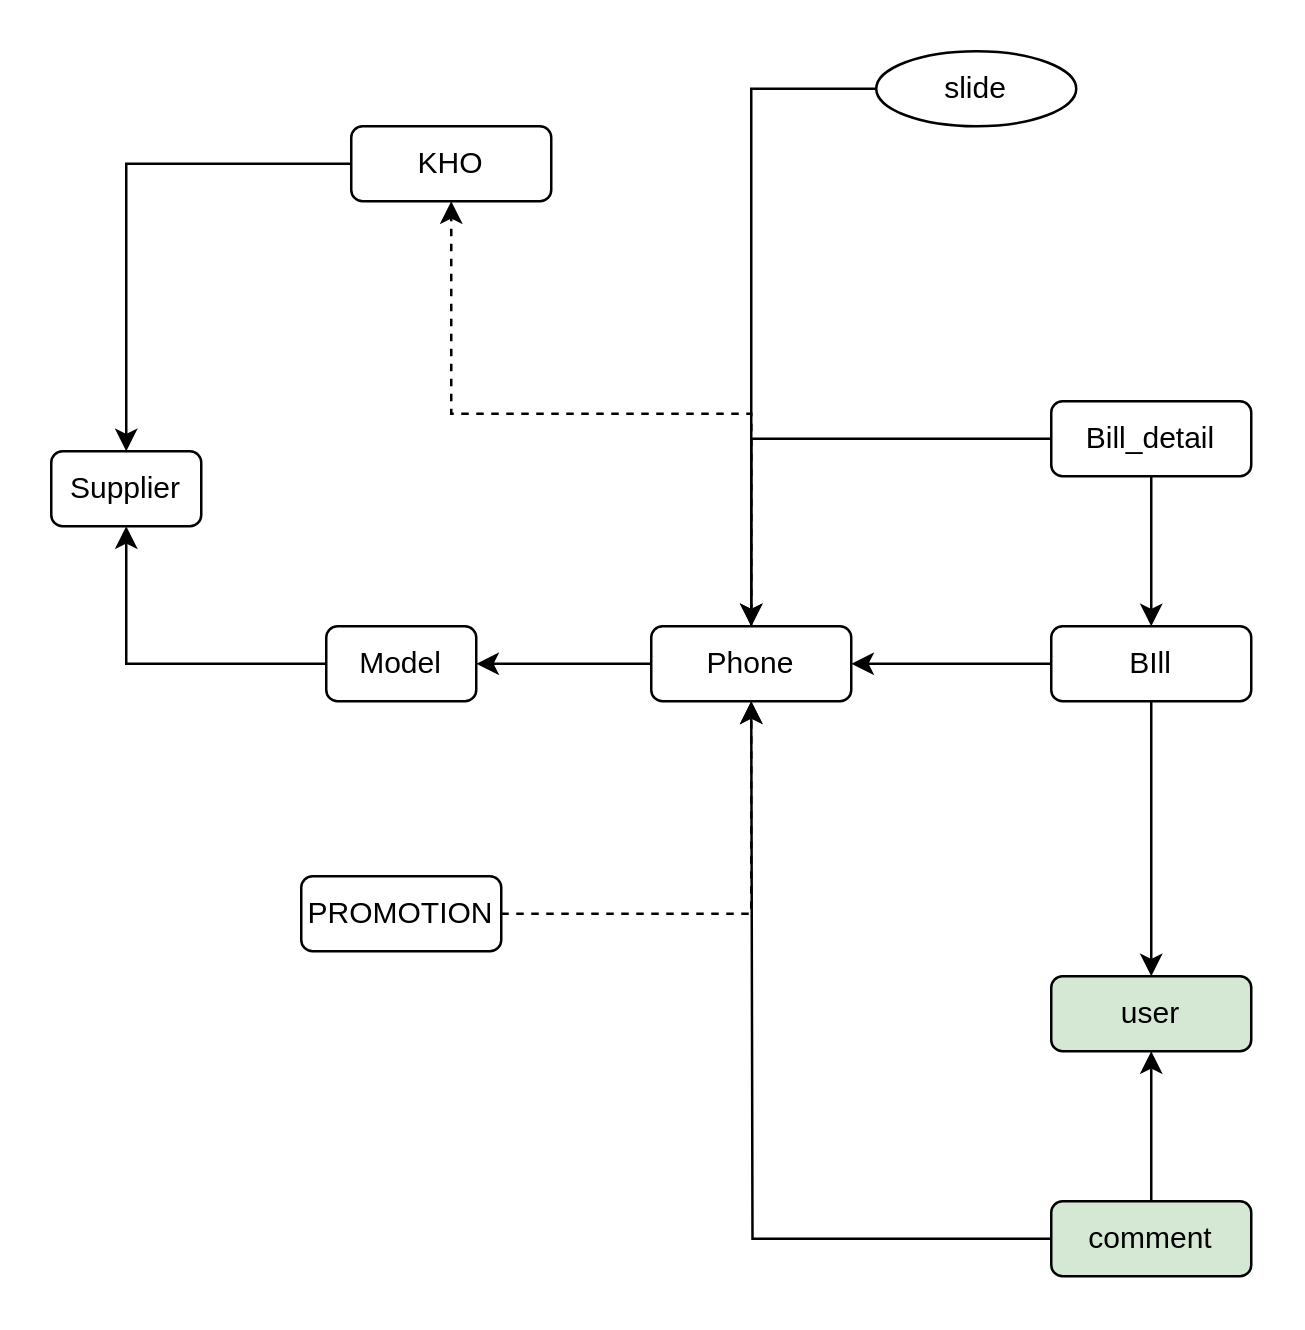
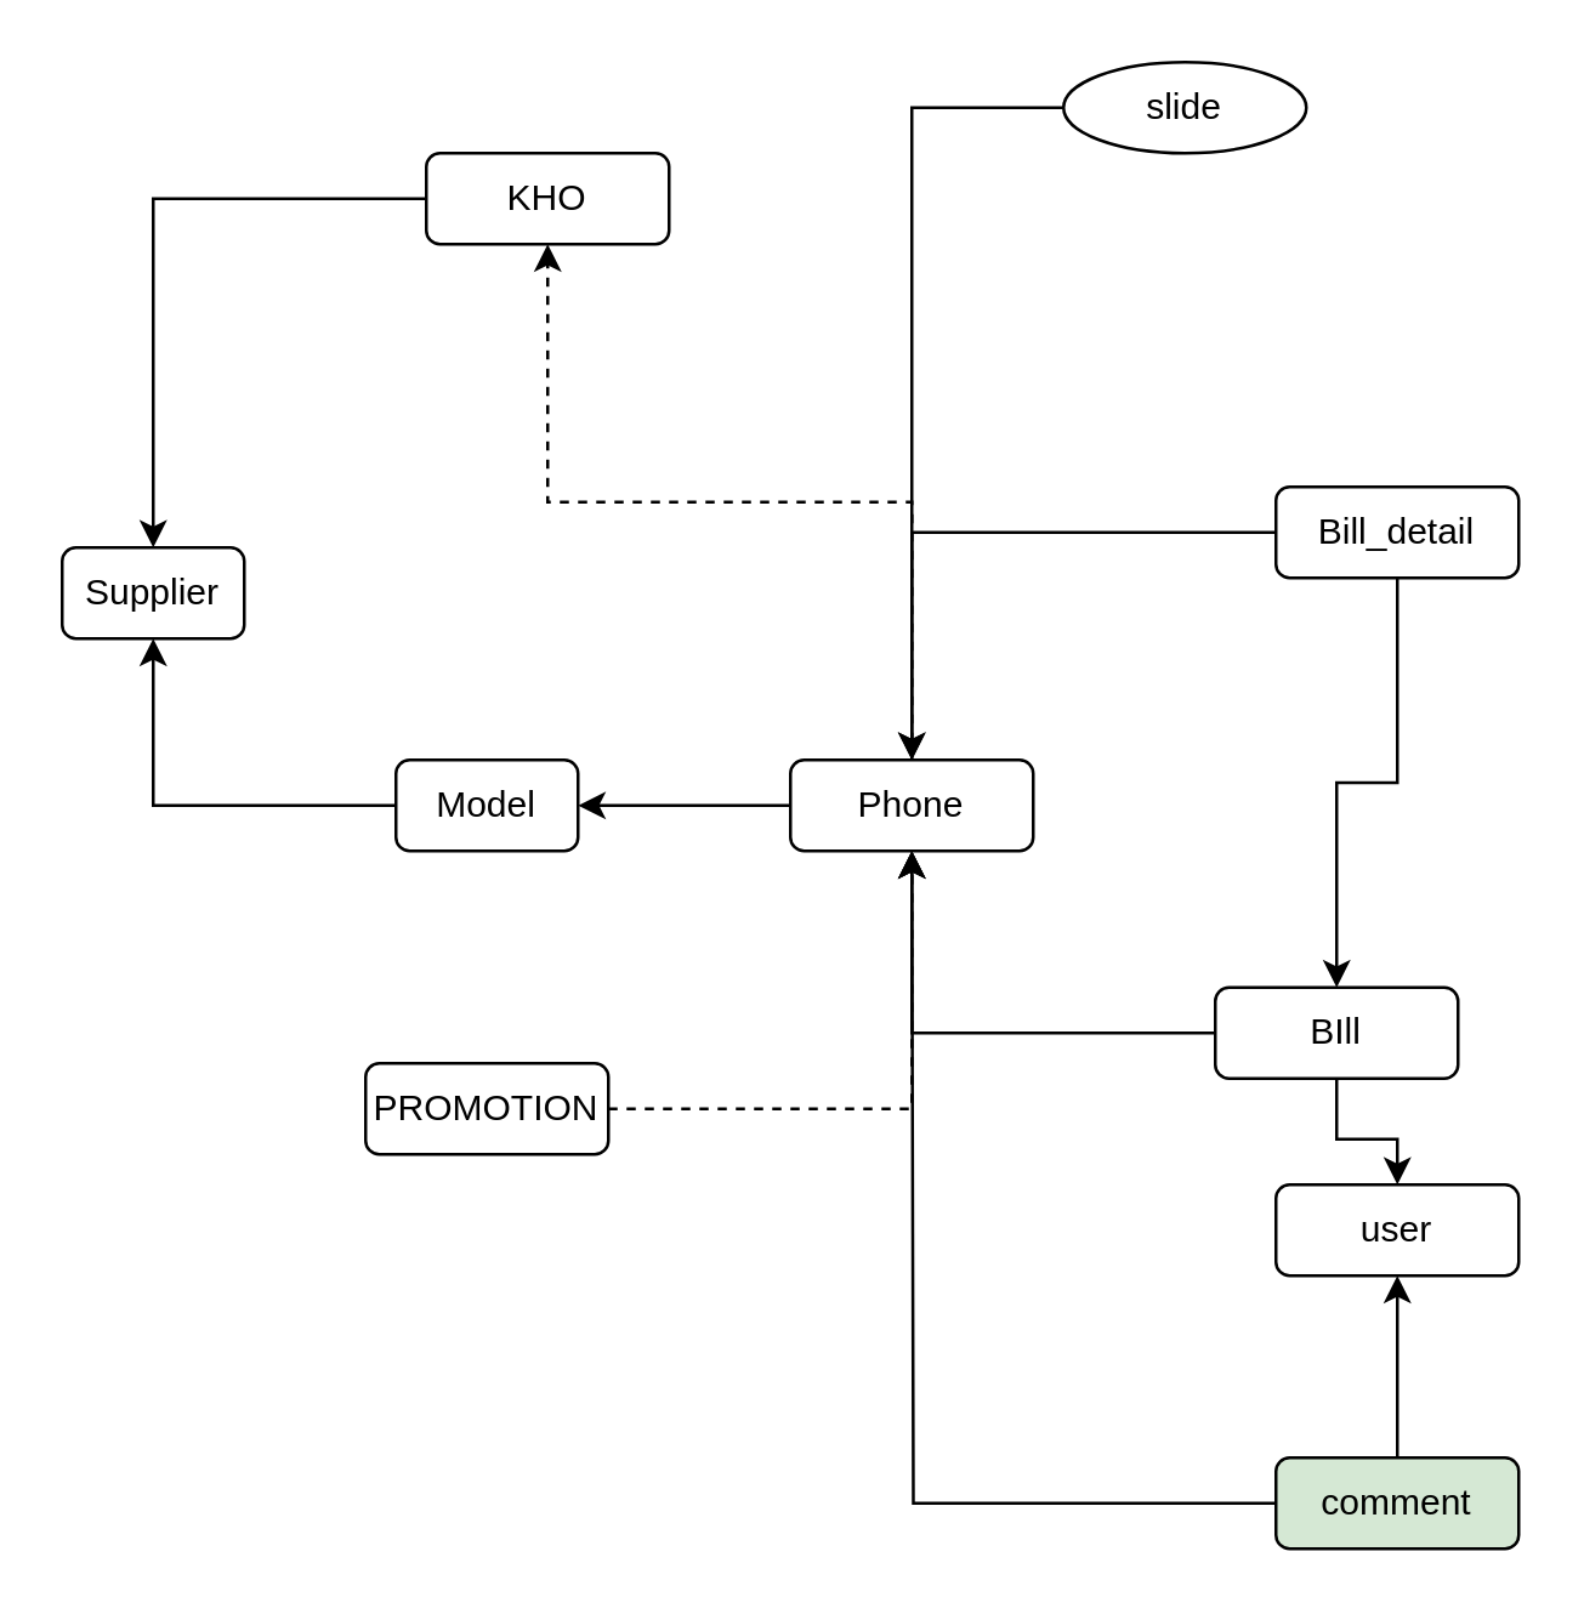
- <mxCell id="12" value="BIll" style="rounded=1;whiteSpace=wrap;html=1;" vertex="1" parent="1"><mxGeometry x="420" y="250" width="80" height="30" as="geometry" /></mxCell>
+ <mxCell id="12" value="BIll" style="rounded=1;whiteSpace=wrap;html=1;" vertex="1" parent="1"><mxGeometry x="400" y="325" width="80" height="30" as="geometry" /></mxCell>
- <mxCell id="16" value="user" style="rounded=1;whiteSpace=wrap;html=1;fillColor=#d5e8d4;" vertex="1" parent="1"><mxGeometry x="420" y="390" width="80" height="30" as="geometry" /></mxCell>
+ <mxCell id="16" value="user" style="rounded=1;whiteSpace=wrap;html=1;" vertex="1" parent="1"><mxGeometry x="420" y="390" width="80" height="30" as="geometry" /></mxCell>
